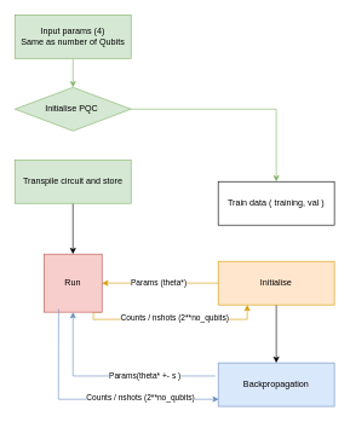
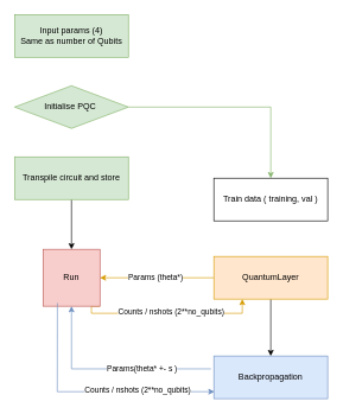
- <mxCell id="2" value="" style="edgeStyle=orthogonalEdgeStyle;rounded=0;orthogonalLoop=1;jettySize=auto;html=1;fillColor=#d5e8d4;strokeColor=#82b366;" parent="1" source="3" target="5" edge="1"><mxGeometry relative="1" as="geometry" /></mxCell>
- <mxCell id="12" value="Initialise" style="rounded=0;whiteSpace=wrap;html=1;fillColor=#ffe6cc;strokeColor=#d79b00;" parent="1" vertex="1"><mxGeometry x="300" y="360" width="160" height="60" as="geometry" /></mxCell>
+ <mxCell id="12" value="QuantumLayer" style="rounded=0;whiteSpace=wrap;html=1;fillColor=#ffe6cc;strokeColor=#d79b00;" parent="1" vertex="1"><mxGeometry x="300" y="360" width="160" height="60" as="geometry" /></mxCell>
